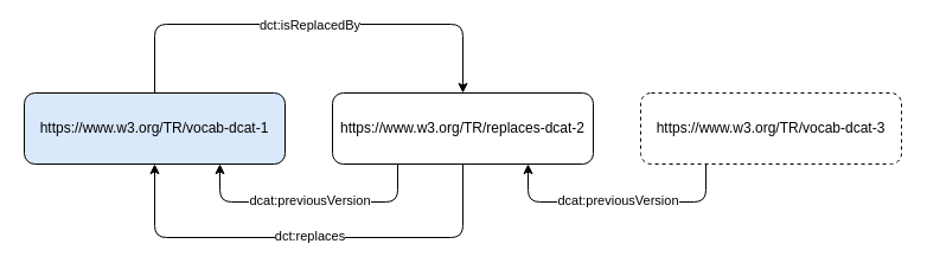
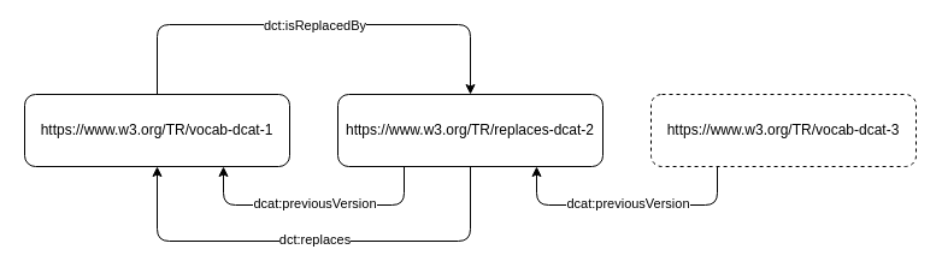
- <mxCell id="2" value="https://www.w3.org/TR/vocab-dcat-1" style="rounded=1;whiteSpace=wrap;html=1;fillColor=#dae8fc;" parent="1" vertex="1"><mxGeometry y="78" width="220" height="60" as="geometry" x="20" /></mxCell>
+ <mxCell id="2" value="https://www.w3.org/TR/vocab-dcat-1" style="rounded=1;whiteSpace=wrap;html=1;" parent="1" vertex="1"><mxGeometry y="78" width="220" height="60" as="geometry" x="20" /></mxCell>
